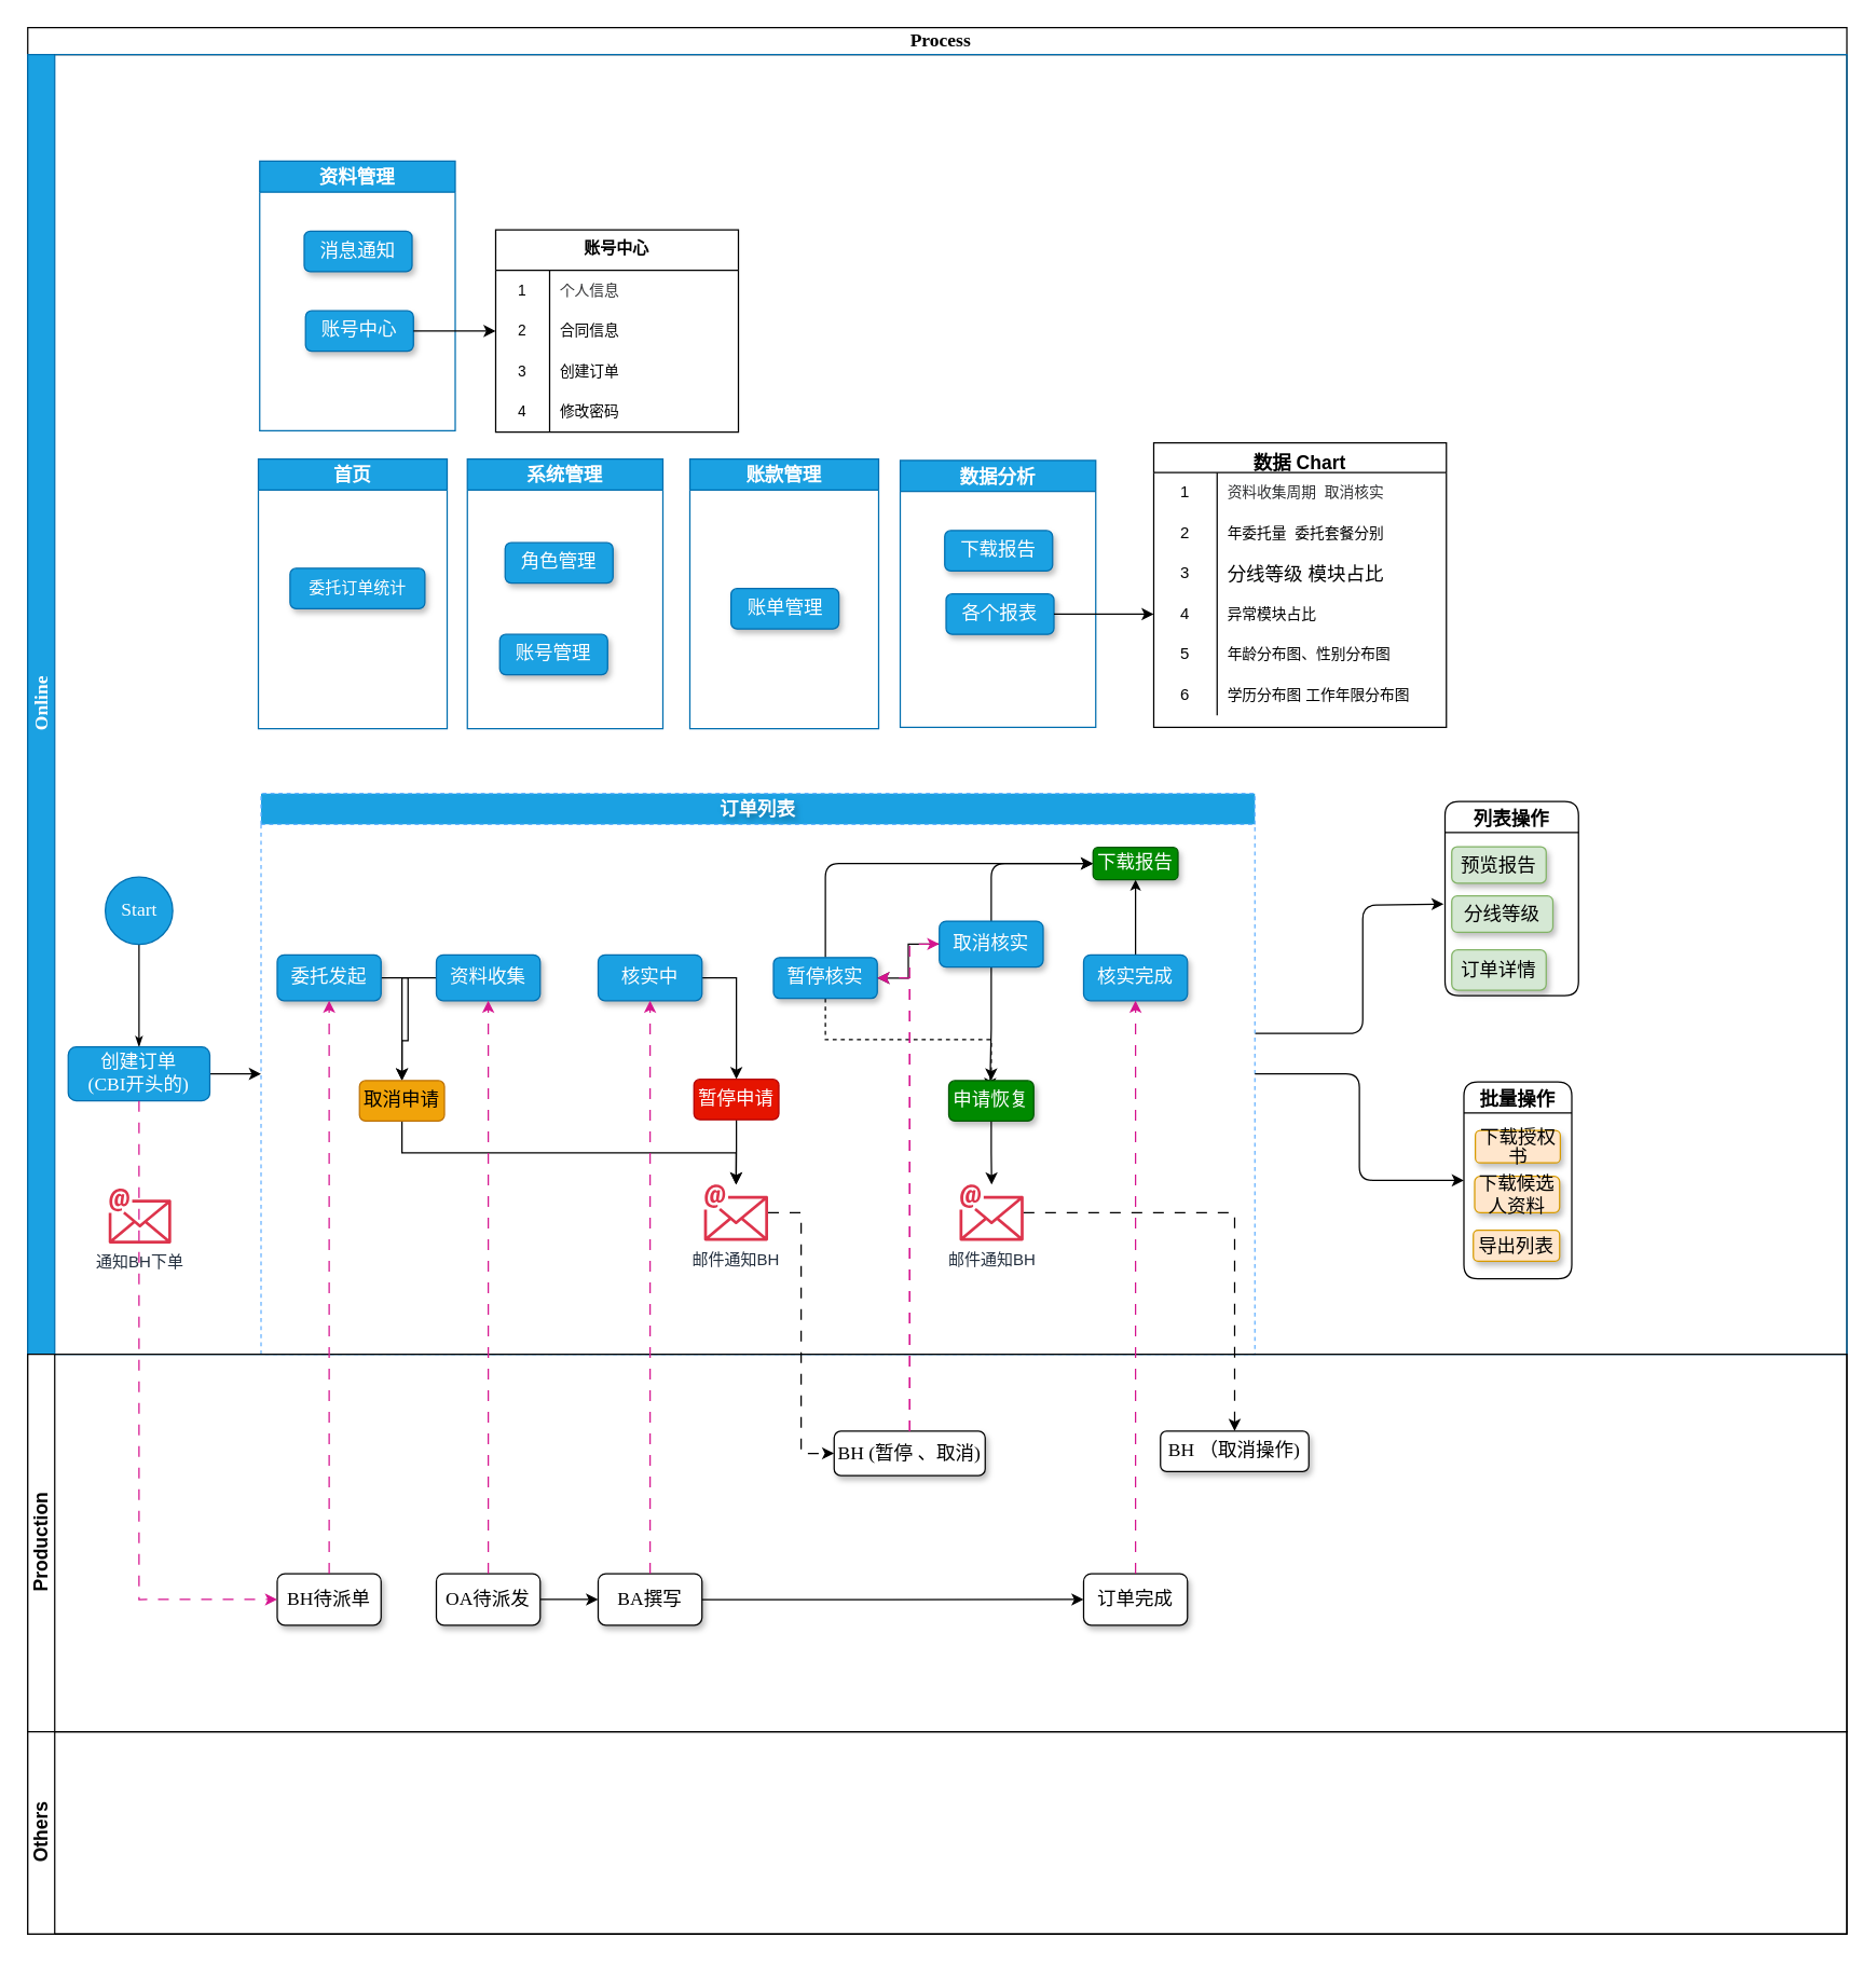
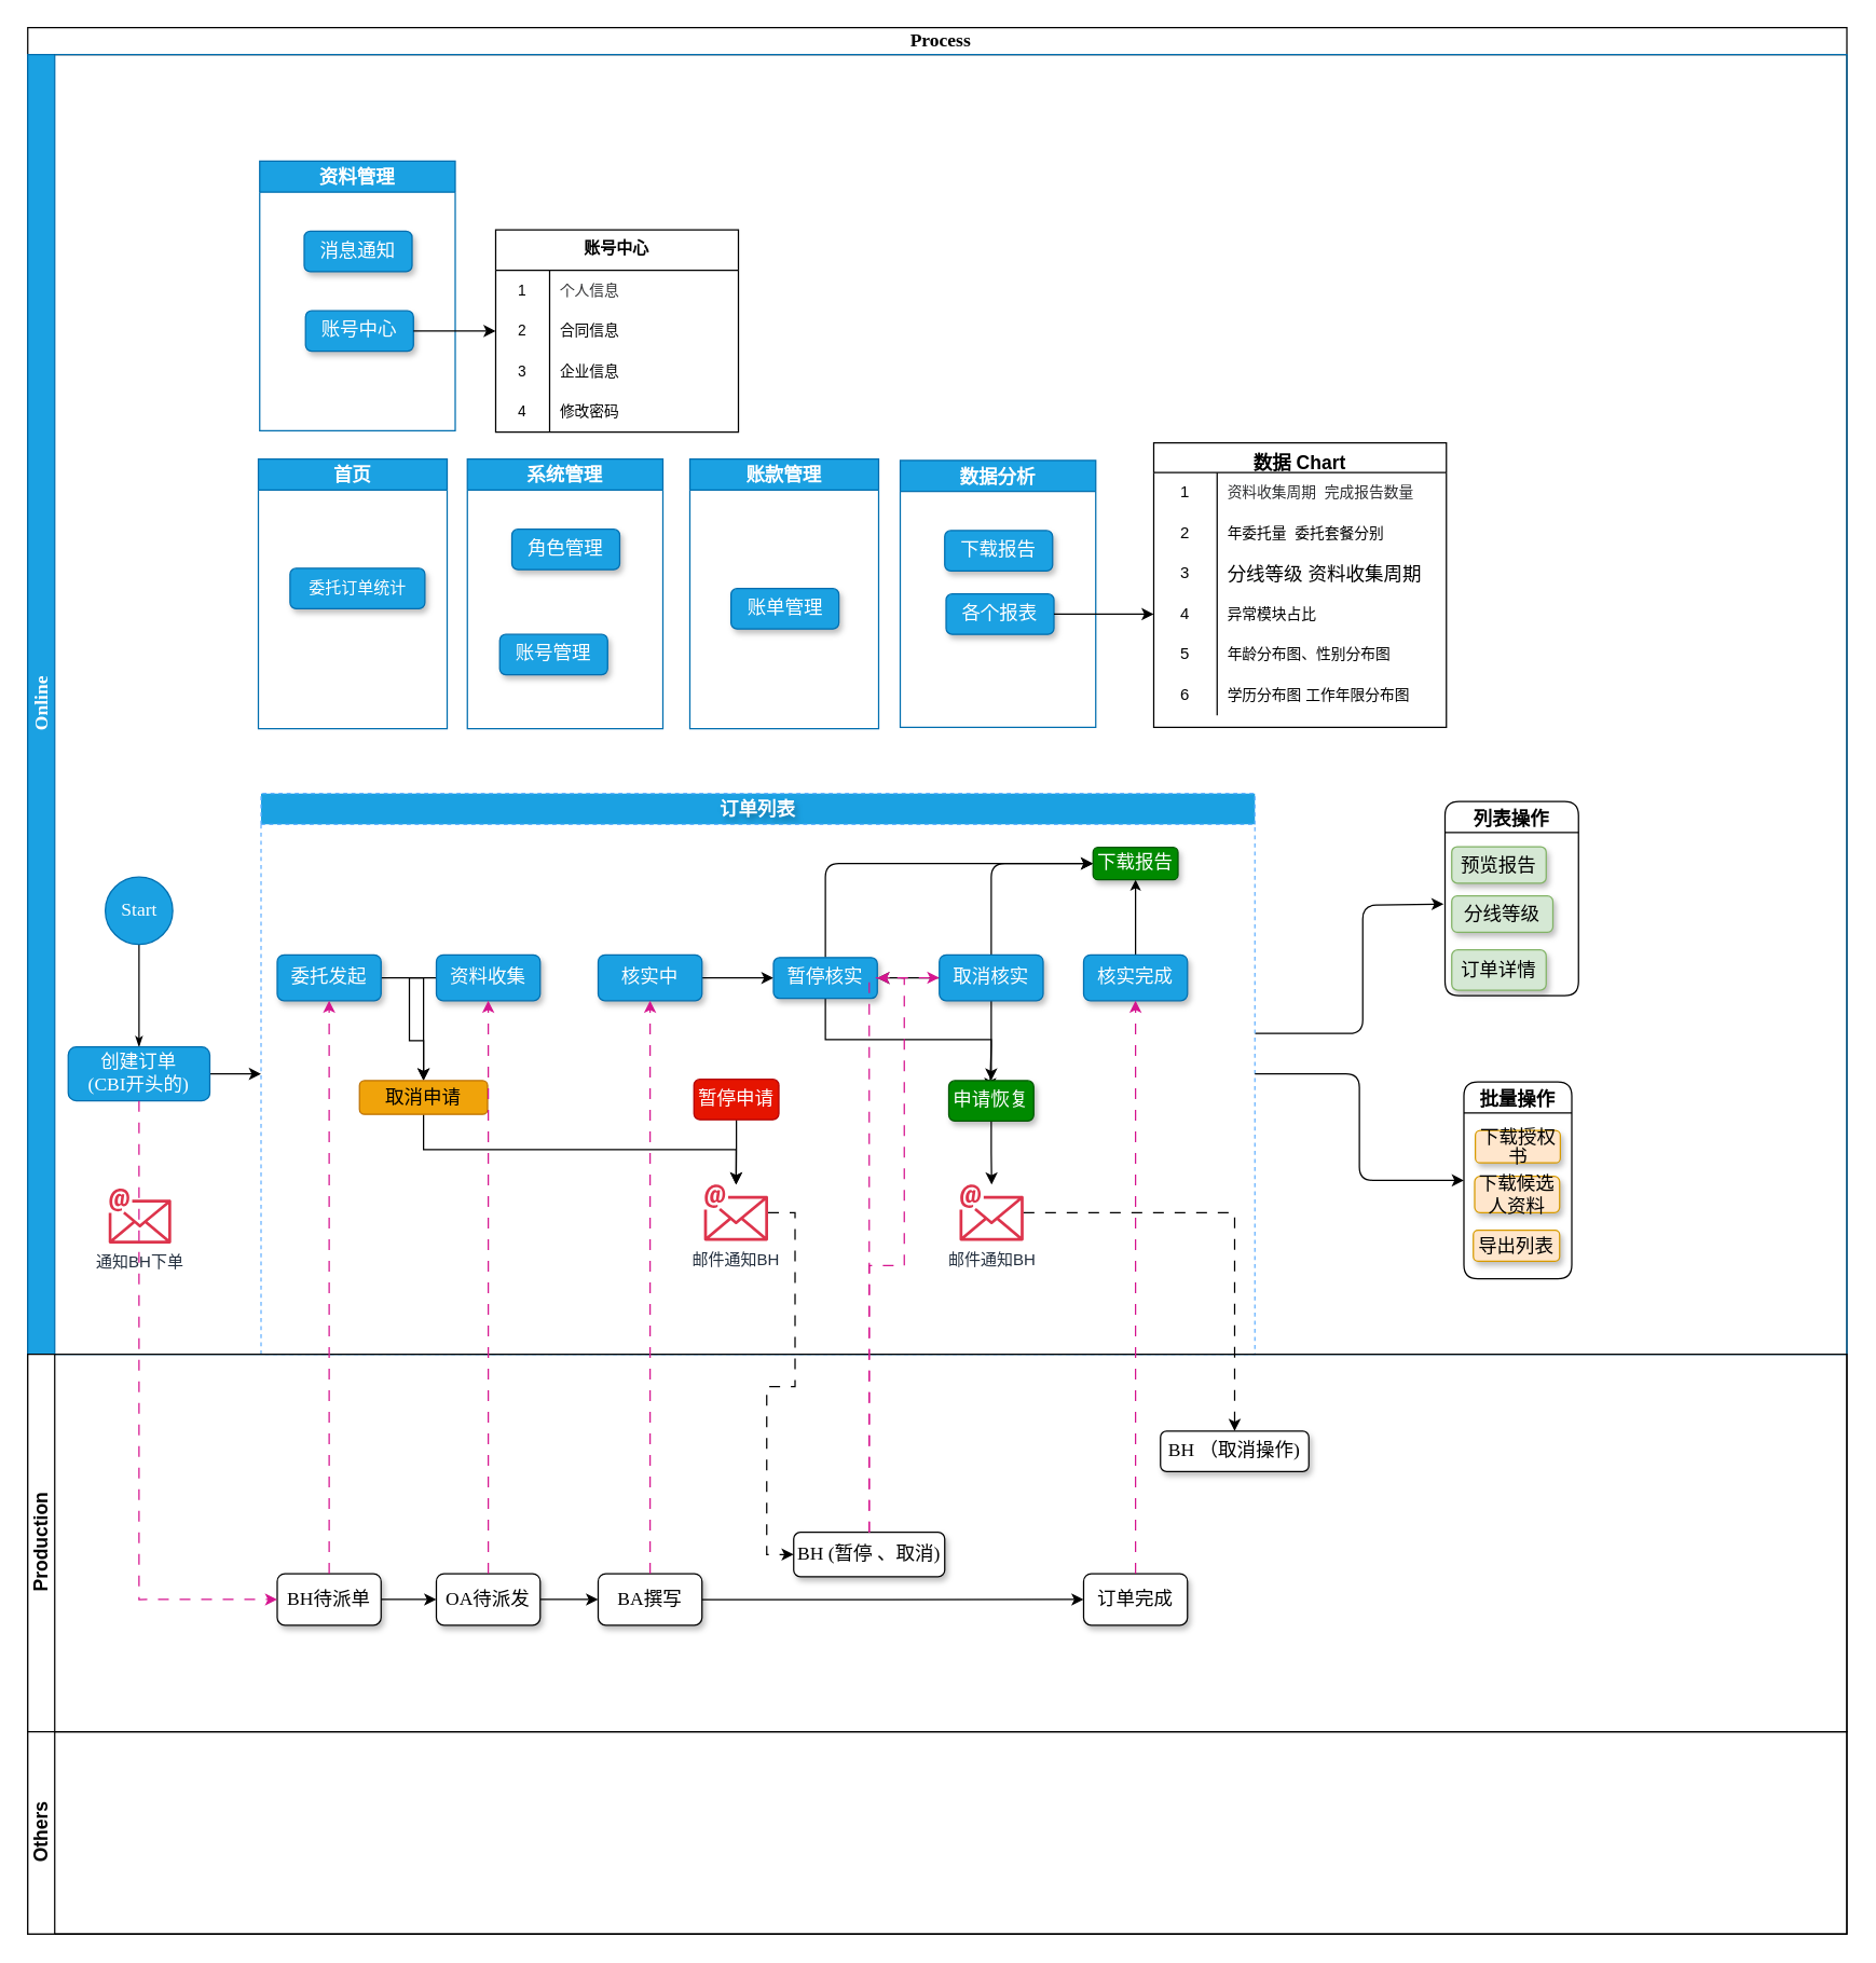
- <mxCell id="30" value="创建订单" style="shape=partialRectangle;html=1;whiteSpace=wrap;connectable=0;fillColor=none;top=0;left=0;bottom=0;right=0;align=left;spacingLeft=6;overflow=hidden;strokeColor=inherit;fontSize=11;" vertex="1" parent="28"><mxGeometry x="40" width="140" height="30" as="geometry"><mxRectangle width="140" height="30" as="alternateBounds" /></mxGeometry></mxCell>
+ <mxCell id="30" value="企业信息" style="shape=partialRectangle;html=1;whiteSpace=wrap;connectable=0;fillColor=none;top=0;left=0;bottom=0;right=0;align=left;spacingLeft=6;overflow=hidden;strokeColor=inherit;fontSize=11;" vertex="1" parent="28"><mxGeometry x="40" width="140" height="30" as="geometry"><mxRectangle width="140" height="30" as="alternateBounds" /></mxGeometry></mxCell>
- <mxCell id="93" value="&lt;div style=&quot;font-size: 11px;&quot;&gt;&lt;font color=&quot;#303133&quot; face=&quot;Helvetica Neue, Helvetica, PingFang SC, Hiragino Sans GB, Microsoft YaHei, Arial, sans-serif&quot; style=&quot;font-size: 11px;&quot;&gt;&lt;span style=&quot;text-wrap: nowrap; font-size: 11px;&quot;&gt;资料收集周期&amp;nbsp; 取消核实&lt;/span&gt;&lt;/font&gt;&lt;/div&gt;" style="shape=partialRectangle;html=1;whiteSpace=wrap;connectable=0;fillColor=none;top=0;left=0;bottom=0;right=0;align=left;spacingLeft=6;overflow=hidden;strokeColor=inherit;fontSize=11;" vertex="1" parent="91"><mxGeometry x="47" width="170" height="30" as="geometry"><mxRectangle width="170" height="30" as="alternateBounds" /></mxGeometry></mxCell>
+ <mxCell id="93" value="&lt;div style=&quot;font-size: 11px;&quot;&gt;&lt;font color=&quot;#303133&quot; face=&quot;Helvetica Neue, Helvetica, PingFang SC, Hiragino Sans GB, Microsoft YaHei, Arial, sans-serif&quot; style=&quot;font-size: 11px;&quot;&gt;&lt;span style=&quot;text-wrap: nowrap; font-size: 11px;&quot;&gt;资料收集周期&amp;nbsp; 完成报告数量&lt;/span&gt;&lt;/font&gt;&lt;/div&gt;" style="shape=partialRectangle;html=1;whiteSpace=wrap;connectable=0;fillColor=none;top=0;left=0;bottom=0;right=0;align=left;spacingLeft=6;overflow=hidden;strokeColor=inherit;fontSize=11;" vertex="1" parent="91"><mxGeometry x="47" width="170" height="30" as="geometry"><mxRectangle width="170" height="30" as="alternateBounds" /></mxGeometry></mxCell>
- <mxCell id="14" value="角色管理" style="rounded=1;whiteSpace=wrap;html=1;shadow=1;labelBackgroundColor=none;strokeWidth=1;fontFamily=Verdana;fontSize=14;align=center;fillColor=#1ba1e2;fontColor=#ffffff;strokeColor=#006EAF;" vertex="1" parent="13"><mxGeometry x="28" y="62" width="80" height="30" as="geometry" /></mxCell>
+ <mxCell id="14" value="角色管理" style="rounded=1;whiteSpace=wrap;html=1;shadow=1;labelBackgroundColor=none;strokeWidth=1;fontFamily=Verdana;fontSize=14;align=center;fillColor=#1ba1e2;fontColor=#ffffff;strokeColor=#006EAF;" vertex="1" parent="13"><mxGeometry x="33" y="52" width="80" height="30" as="geometry" /></mxCell>
- <mxCell id="99" value="分线等级 模块占比" style="shape=partialRectangle;html=1;whiteSpace=wrap;connectable=0;fillColor=none;top=0;left=0;bottom=0;right=0;align=left;spacingLeft=6;overflow=hidden;strokeColor=inherit;fontSize=14;" vertex="1" parent="97"><mxGeometry x="47" width="170" height="30" as="geometry"><mxRectangle width="170" height="30" as="alternateBounds" /></mxGeometry></mxCell>
+ <mxCell id="99" value="分线等级 资料收集周期" style="shape=partialRectangle;html=1;whiteSpace=wrap;connectable=0;fillColor=none;top=0;left=0;bottom=0;right=0;align=left;spacingLeft=6;overflow=hidden;strokeColor=inherit;fontSize=14;" vertex="1" parent="97"><mxGeometry x="47" width="170" height="30" as="geometry"><mxRectangle width="170" height="30" as="alternateBounds" /></mxGeometry></mxCell>
- <mxCell id="51" value="取消核实" style="rounded=1;whiteSpace=wrap;html=1;shadow=1;labelBackgroundColor=none;strokeWidth=1;fontFamily=Verdana;fontSize=14;align=center;fillColor=#1ba1e2;fontColor=#ffffff;strokeColor=#006EAF;" vertex="1" parent="38"><mxGeometry x="503" y="94.75" width="77" height="34" as="geometry" /></mxCell>
+ <mxCell id="51" value="取消核实" style="rounded=1;whiteSpace=wrap;html=1;shadow=1;labelBackgroundColor=none;strokeWidth=1;fontFamily=Verdana;fontSize=14;align=center;fillColor=#1ba1e2;fontColor=#ffffff;strokeColor=#006EAF;" vertex="1" parent="38"><mxGeometry x="503" y="119.75" width="77" height="34" as="geometry" /></mxCell>
- <mxCell id="43" style="edgeStyle=orthogonalEdgeStyle;rounded=0;orthogonalLoop=1;jettySize=auto;html=1;exitX=1;exitY=0.5;exitDx=0;exitDy=0;fontSize=14;" edge="1" parent="38" source="44" target="57"><mxGeometry relative="1" as="geometry" /></mxCell>
+ <mxCell id="43" style="edgeStyle=orthogonalEdgeStyle;rounded=0;orthogonalLoop=1;jettySize=auto;html=1;exitX=1;exitY=0.5;exitDx=0;exitDy=0;fontSize=14;" edge="1" parent="38" source="44" target="47"><mxGeometry relative="1" as="geometry" /></mxCell>
- <mxCell id="46" style="edgeStyle=orthogonalEdgeStyle;rounded=0;orthogonalLoop=1;jettySize=auto;html=1;entryX=0.5;entryY=0;entryDx=0;entryDy=0;exitX=0.5;exitY=1;exitDx=0;exitDy=0;fontSize=14;dashed=1;" edge="1" parent="38" source="47" target="60"><mxGeometry relative="1" as="geometry"><mxPoint x="540.5" y="220" as="targetPoint" /></mxGeometry></mxCell>
+ <mxCell id="46" style="edgeStyle=orthogonalEdgeStyle;rounded=0;orthogonalLoop=1;jettySize=auto;html=1;entryX=0.5;entryY=0;entryDx=0;entryDy=0;exitX=0.5;exitY=1;exitDx=0;exitDy=0;fontSize=14;" edge="1" parent="38" source="47" target="60"><mxGeometry relative="1" as="geometry"><mxPoint x="540.5" y="220" as="targetPoint" /></mxGeometry></mxCell>
- <mxCell id="55" value="取消申请" style="rounded=1;whiteSpace=wrap;html=1;shadow=0;labelBackgroundColor=none;strokeWidth=1;fontFamily=Verdana;fontSize=14;align=center;glass=0;fillColor=#f0a30a;fontColor=#000000;strokeColor=#BD7000;" vertex="1" parent="38"><mxGeometry x="73" y="213" width="63" height="30" as="geometry" /></mxCell>
+ <mxCell id="55" value="取消申请" style="rounded=1;whiteSpace=wrap;html=1;shadow=0;labelBackgroundColor=none;strokeWidth=1;fontFamily=Verdana;fontSize=14;align=center;glass=0;fillColor=#f0a30a;fontColor=#000000;strokeColor=#BD7000;" vertex="1" parent="38"><mxGeometry x="73" y="213" width="95" height="25" as="geometry" /></mxCell>
- <mxCell id="66" value="BH (暂停 、取消)" style="rounded=1;whiteSpace=wrap;html=1;shadow=1;labelBackgroundColor=none;strokeWidth=1;fontFamily=Verdana;fontSize=14;align=center;" vertex="1" parent="63"><mxGeometry x="598" y="57" width="112" height="33" as="geometry" /></mxCell>
+ <mxCell id="66" value="BH (暂停 、取消)" style="rounded=1;whiteSpace=wrap;html=1;shadow=1;labelBackgroundColor=none;strokeWidth=1;fontFamily=Verdana;fontSize=14;align=center;" vertex="1" parent="63"><mxGeometry x="568" y="132" width="112" height="33" as="geometry" /></mxCell>
+ <mxCell id="76" value="" style="edgeStyle=orthogonalEdgeStyle;rounded=0;orthogonalLoop=1;jettySize=auto;html=1;fontSize=14;" edge="1" parent="2" source="65" target="70"><mxGeometry relative="1" as="geometry" /></mxCell>
